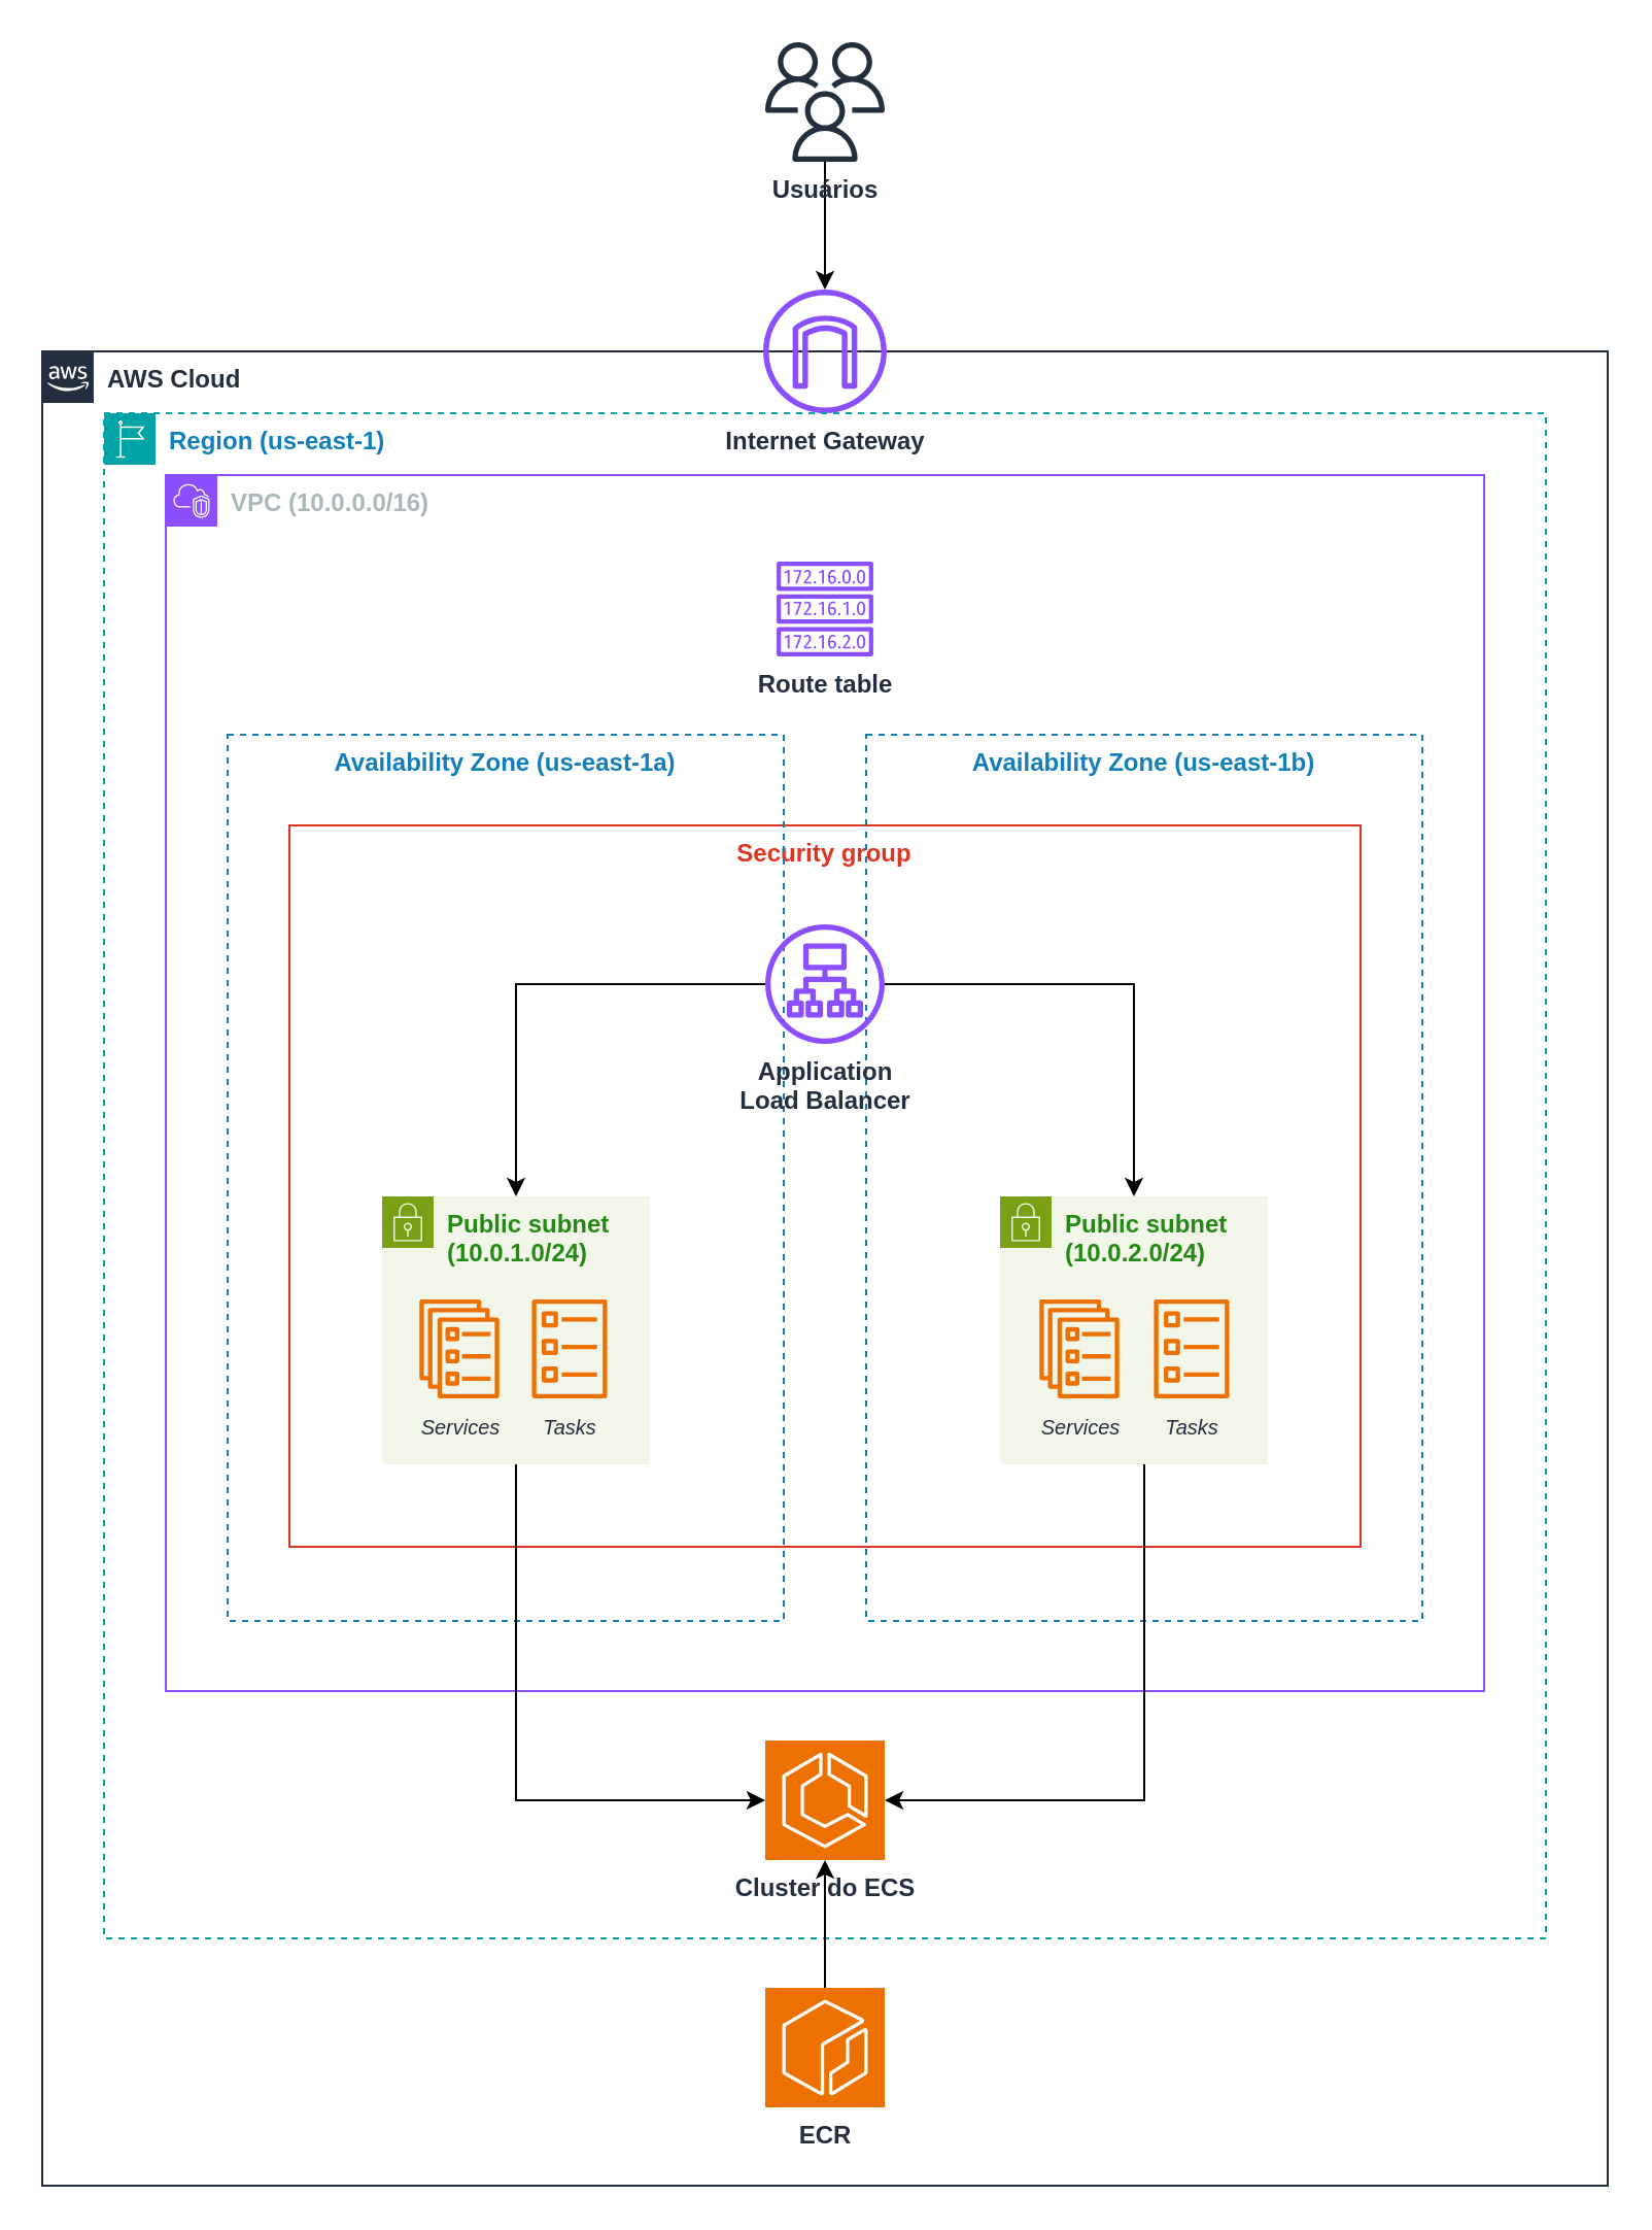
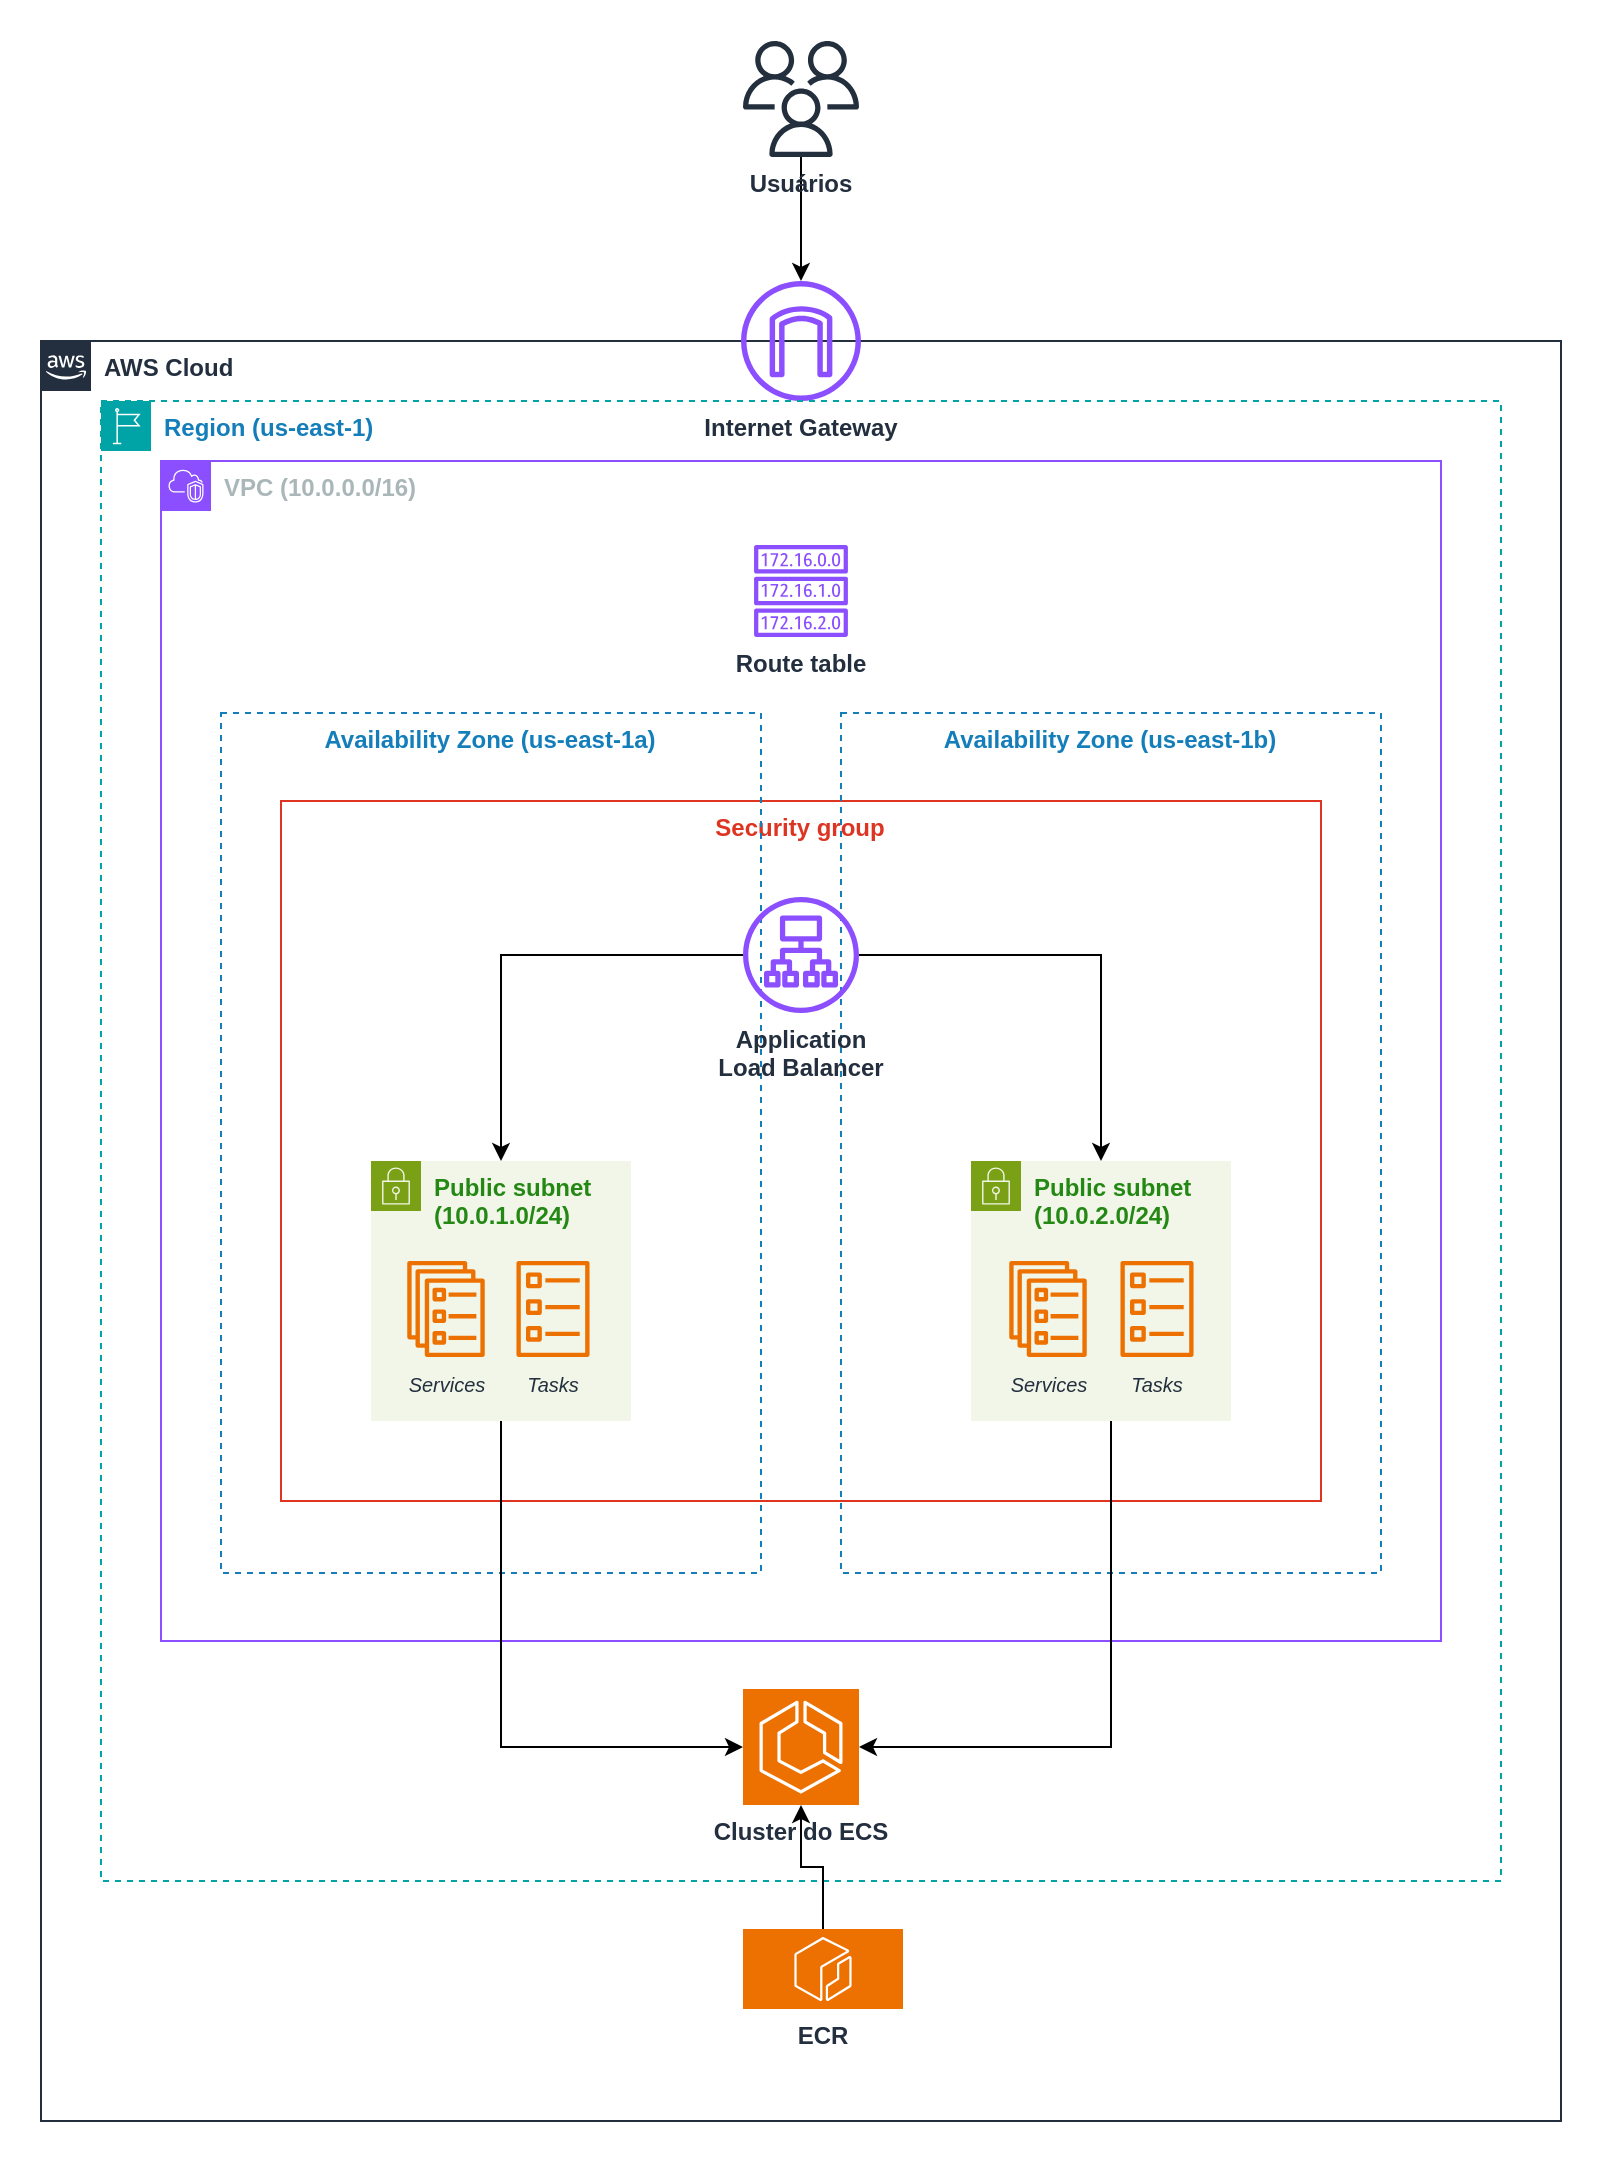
- <mxCell id="3" value="&lt;b&gt;ECR&lt;/b&gt;" style="sketch=0;points=[[0,0,0],[0.25,0,0],[0.5,0,0],[0.75,0,0],[1,0,0],[0,1,0],[0.25,1,0],[0.5,1,0],[0.75,1,0],[1,1,0],[0,0.25,0],[0,0.5,0],[0,0.75,0],[1,0.25,0],[1,0.5,0],[1,0.75,0]];outlineConnect=0;fontColor=#232F3E;fillColor=#ED7100;strokeColor=#ffffff;dashed=0;verticalLabelPosition=bottom;verticalAlign=top;align=center;html=1;fontSize=12;fontStyle=0;aspect=fixed;shape=mxgraph.aws4.resourceIcon;resIcon=mxgraph.aws4.ecr;" vertex="1" parent="2"><mxGeometry x="351" y="794" width="58" height="58" as="geometry" /></mxCell>
+ <mxCell id="3" value="&lt;b&gt;ECR&lt;/b&gt;" style="sketch=0;points=[[0,0,0],[0.25,0,0],[0.5,0,0],[0.75,0,0],[1,0,0],[0,1,0],[0.25,1,0],[0.5,1,0],[0.75,1,0],[1,1,0],[0,0.25,0],[0,0.5,0],[0,0.75,0],[1,0.25,0],[1,0.5,0],[1,0.75,0]];outlineConnect=0;fontColor=#232F3E;fillColor=#ED7100;strokeColor=#ffffff;dashed=0;verticalLabelPosition=bottom;verticalAlign=top;align=center;html=1;fontSize=12;fontStyle=0;aspect=fixed;shape=mxgraph.aws4.resourceIcon;resIcon=mxgraph.aws4.ecr;" vertex="1" parent="2"><mxGeometry x="351" y="794" width="80" height="40" as="geometry" /></mxCell>
